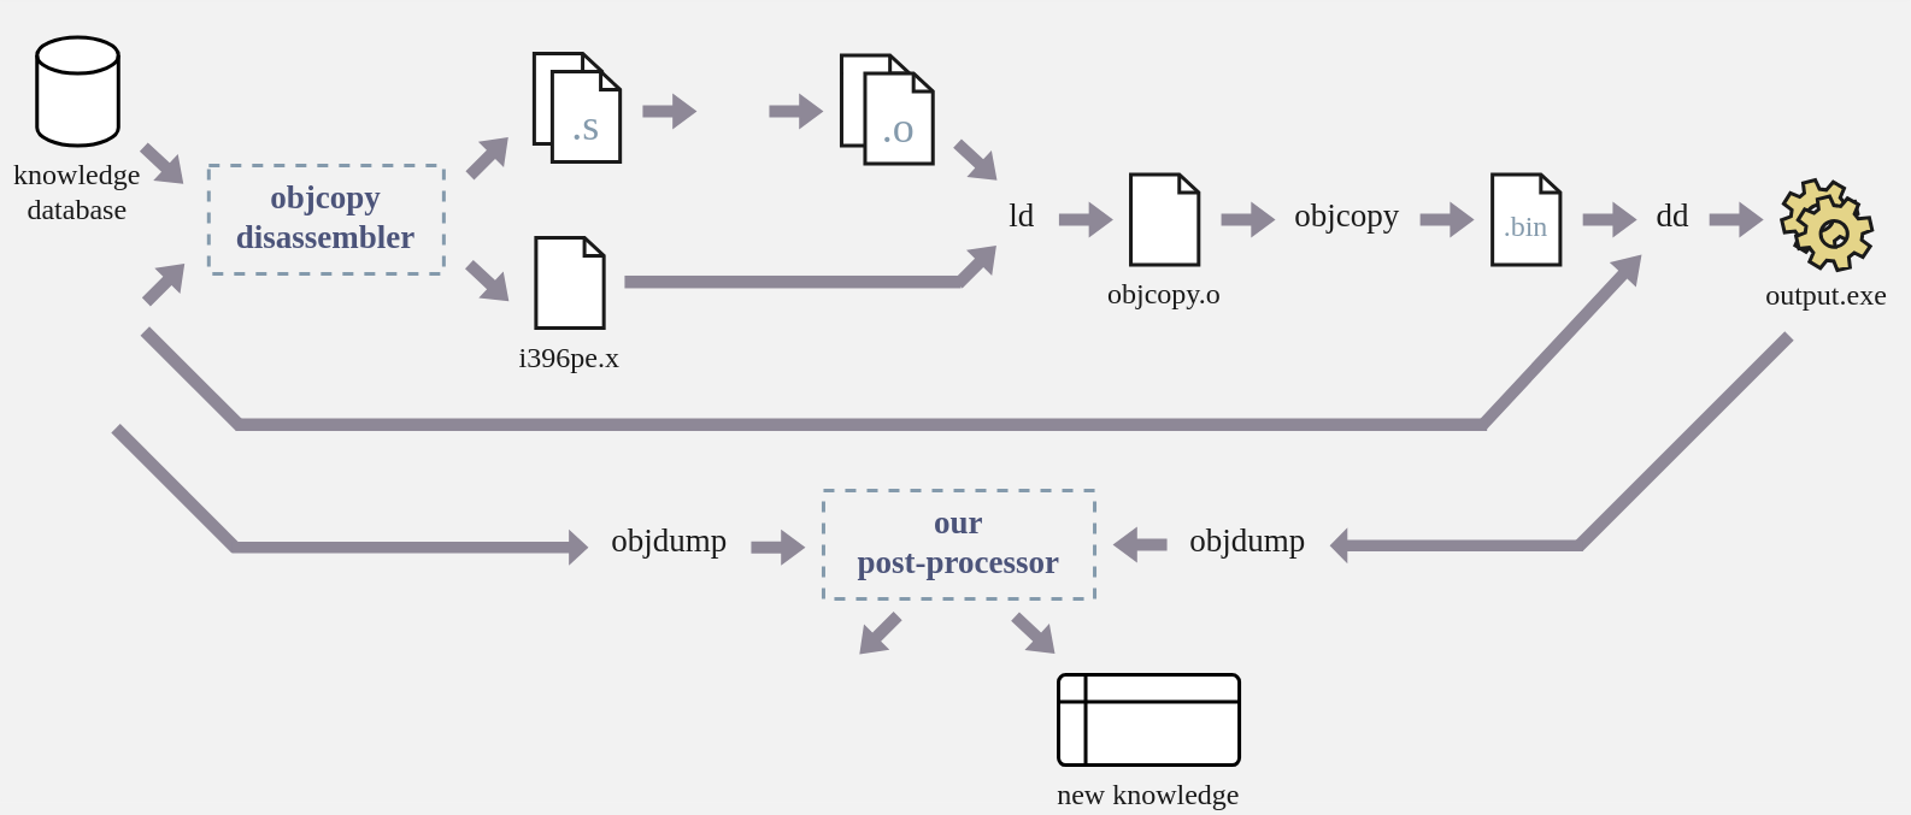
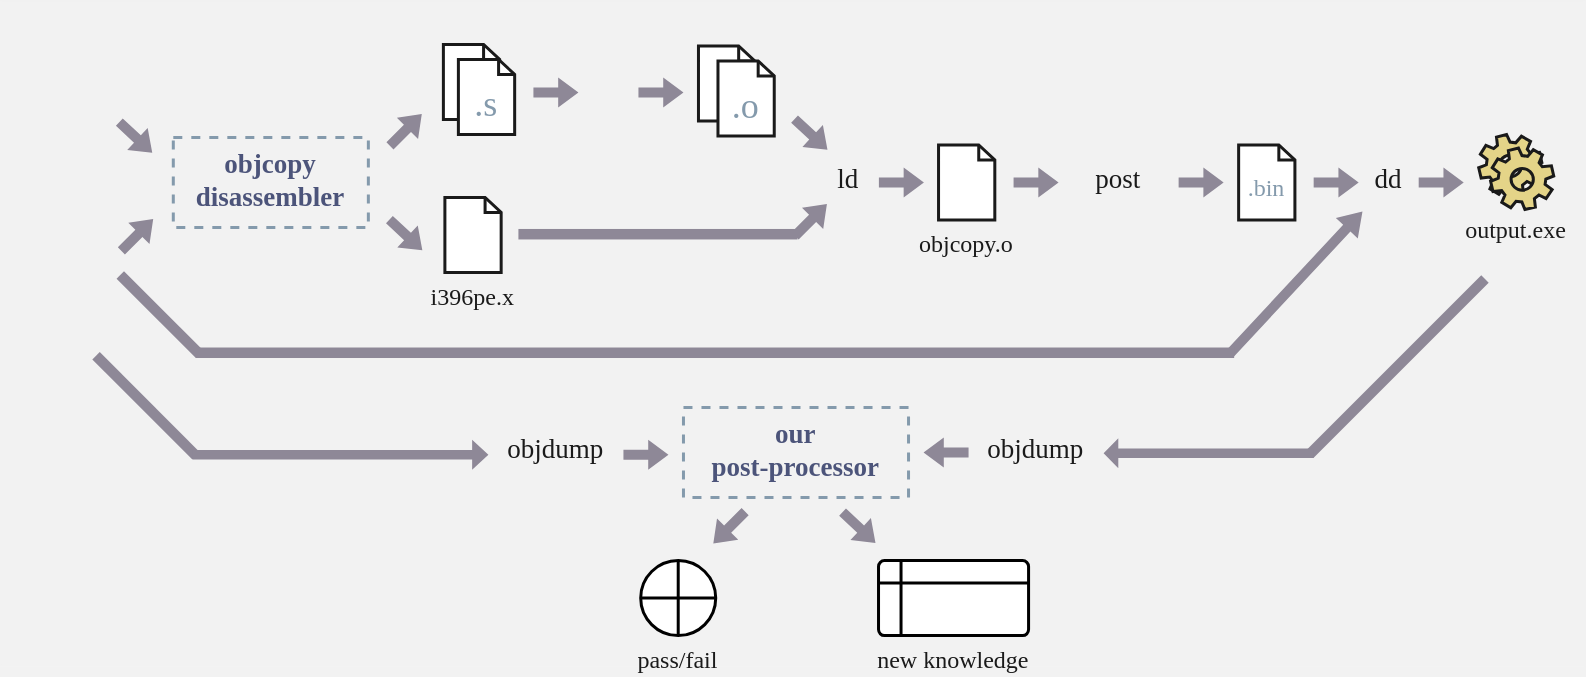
- <mxCell id="5" value="knowledge&#10;database" style="strokeWidth=2;shape=mxgraph.flowchart.database;rounded=0;shadow=0;fillColor=#FFFFFF;fontFamily=Museo;fontSize=16;fontColor=#1A1A1A;align=center;verticalAlign=top;spacingTop=60;" vertex="1" parent="1"><mxGeometry x="20" y="20" width="45" height="60" as="geometry" /></mxCell>
- <mxCell id="12" value="objcopy" style="text;strokeColor=none;fillColor=none;align=center;verticalAlign=top;rounded=0;fontFamily=Museo;fontSize=18;fontColor=#1A1A1A;spacingLeft=0;arcSize=15;FType=g;fontStyle=0;shadow=0;" vertex="1" parent="1"><mxGeometry x="705" y="101" width="80" height="40" as="geometry" /></mxCell>
+ <mxCell id="12" value="post" style="text;strokeColor=none;fillColor=none;align=center;verticalAlign=top;rounded=0;fontFamily=Museo;fontSize=18;fontColor=#1A1A1A;spacingLeft=0;arcSize=15;FType=g;fontStyle=0;shadow=0;" vertex="1" parent="1"><mxGeometry x="705" y="101" width="80" height="40" as="geometry" /></mxCell>
- <mxCell id="4" value="output.exe" style="shape=mxgraph.bpmn.service_task;outlineConnect=0;rounded=0;shadow=0;strokeColor=#1A1A1A;strokeWidth=2;fillColor=#e4d488;fontFamily=Museo;fontSize=16;fontColor=#1A1A1A;align=center;spacingTop=75;" vertex="1" parent="1"><mxGeometry x="985" y="99" width="50" height="50" as="geometry" /></mxCell>
+ <mxCell id="4" value="output.exe" style="shape=mxgraph.bpmn.service_task;outlineConnect=0;rounded=0;shadow=0;strokeColor=#1A1A1A;strokeWidth=2;fillColor=#e4d488;fontFamily=Museo;fontSize=16;fontColor=#1A1A1A;align=center;spacingTop=75;" vertex="1" parent="1"><mxGeometry x="985" y="89" width="50" height="50" as="geometry" /></mxCell>
+ <mxCell id="42" value="pass/fail" style="verticalLabelPosition=bottom;verticalAlign=top;shape=mxgraph.flowchart.summing_function;rounded=0;shadow=0;labelBackgroundColor=none;strokeColor=#000000;strokeWidth=2;fillColor=#FFFFFF;fontFamily=Museo;fontSize=16;fontColor=#1A1A1A;align=center;" vertex="1" parent="1"><mxGeometry x="426.5" y="373" width="50" height="50" as="geometry" /></mxCell>
